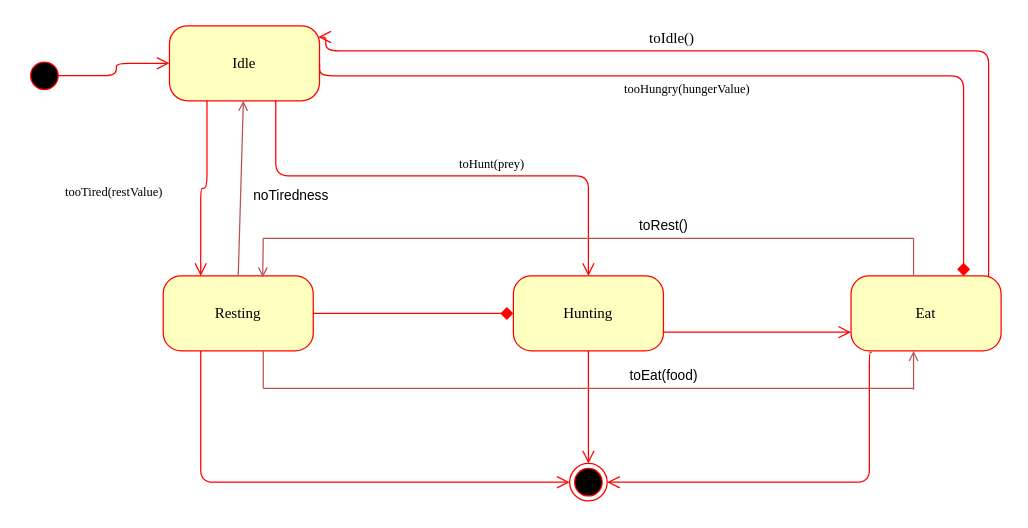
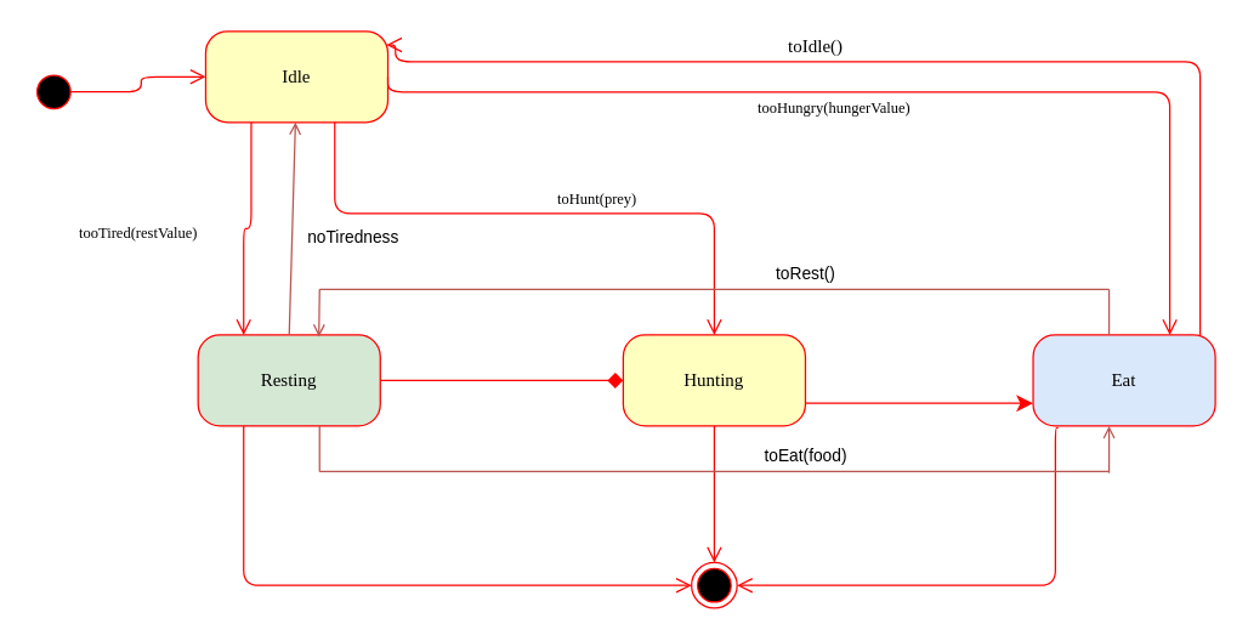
- <mxCell id="5" value="&lt;font style=&quot;font-size: 10px;&quot;&gt;tooHungry(hungerValue)&lt;/font&gt;" style="edgeStyle=orthogonalEdgeStyle;html=1;exitX=1;exitY=0.5;entryX=0.75;entryY=0;labelBackgroundColor=none;endArrow=diamond;endSize=8;strokeColor=#ff0000;fontFamily=Verdana;fontSize=12;align=left;exitDx=0;exitDy=0;entryDx=0;entryDy=0;" parent="1" source="4" target="7" edge="1"><mxGeometry x="-0.265" y="-10" relative="1" as="geometry"><Array as="points"><mxPoint x="770" y="60" /></Array><mxPoint as="offset" /></mxGeometry></mxCell>
+ <mxCell id="5" value="&lt;font style=&quot;font-size: 10px;&quot;&gt;tooHungry(hungerValue)&lt;/font&gt;" style="edgeStyle=orthogonalEdgeStyle;html=1;exitX=1;exitY=0.5;entryX=0.75;entryY=0;labelBackgroundColor=none;endArrow=open;endSize=8;strokeColor=#ff0000;fontFamily=Verdana;fontSize=12;align=left;exitDx=0;exitDy=0;entryDx=0;entryDy=0;" parent="1" source="4" target="7" edge="1"><mxGeometry x="-0.265" y="-10" relative="1" as="geometry"><Array as="points"><mxPoint x="770" y="60" /></Array><mxPoint as="offset" /></mxGeometry></mxCell>
- <mxCell id="3" value="Resting" style="rounded=1;whiteSpace=wrap;html=1;arcSize=24;fillColor=#ffffc0;strokeColor=#ff0000;shadow=0;comic=0;labelBackgroundColor=none;fontFamily=Verdana;fontSize=12;fontColor=#000000;align=center;" parent="1" vertex="1"><mxGeometry x="130" y="220" width="120" height="60" as="geometry" /></mxCell>
+ <mxCell id="3" value="Resting" style="rounded=1;whiteSpace=wrap;html=1;arcSize=24;fillColor=#d5e8d4;strokeColor=#ff0000;shadow=0;comic=0;labelBackgroundColor=none;fontFamily=Verdana;fontSize=12;fontColor=#000000;align=center;" parent="1" vertex="1"><mxGeometry x="130" y="220" width="120" height="60" as="geometry" /></mxCell>
- <mxCell id="7" value="&lt;div&gt;Eat&lt;/div&gt;" style="rounded=1;whiteSpace=wrap;html=1;arcSize=24;fillColor=#ffffc0;strokeColor=#ff0000;shadow=0;comic=0;labelBackgroundColor=none;fontFamily=Verdana;fontSize=12;fontColor=#000000;align=center;" parent="1" vertex="1"><mxGeometry x="680" y="220" width="120" height="60" as="geometry" /></mxCell>
+ <mxCell id="7" value="&lt;div&gt;Eat&lt;/div&gt;" style="rounded=1;whiteSpace=wrap;html=1;arcSize=24;fillColor=#dae8fc;strokeColor=#ff0000;shadow=0;comic=0;labelBackgroundColor=none;fontFamily=Verdana;fontSize=12;fontColor=#000000;align=center;" parent="1" vertex="1"><mxGeometry x="680" y="220" width="120" height="60" as="geometry" /></mxCell>
- <mxCell id="6" style="edgeStyle=elbowEdgeStyle;html=1;exitX=1;exitY=0.75;entryX=0;entryY=0.75;labelBackgroundColor=none;endArrow=open;endSize=8;strokeColor=#ff0000;fontFamily=Verdana;fontSize=12;align=left;exitDx=0;exitDy=0;entryDx=0;entryDy=0;" parent="1" source="8" target="7" edge="1"><mxGeometry relative="1" as="geometry" /></mxCell>
+ <mxCell id="6" style="edgeStyle=elbowEdgeStyle;html=1;exitX=1;exitY=0.75;entryX=0;entryY=0.75;labelBackgroundColor=none;endArrow=classic;endSize=8;strokeColor=#ff0000;fontFamily=Verdana;fontSize=12;align=left;exitDx=0;exitDy=0;entryDx=0;entryDy=0;" parent="1" source="8" target="7" edge="1"><mxGeometry relative="1" as="geometry" /></mxCell>
